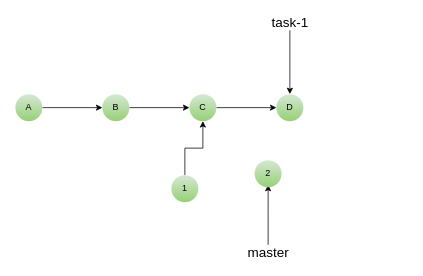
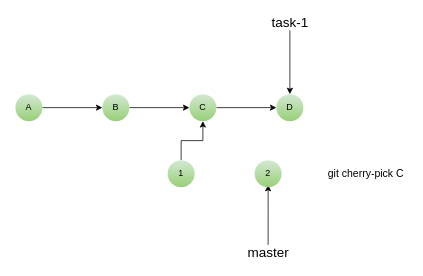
+ <mxCell id="16" value="&lt;font style=&quot;font-size: 14px&quot;&gt;git cherry-pick C&lt;/font&gt;" style="text;html=1;align=center;verticalAlign=middle;resizable=0;points=[];autosize=1;strokeColor=none;" vertex="1" parent="1"><mxGeometry x="431" y="221.5" width="111" height="19" as="geometry" /></mxCell>
- <mxCell id="14" value="1" style="ellipse;whiteSpace=wrap;html=1;aspect=fixed;gradientColor=#97d077;fillColor=#d5e8d4;strokeColor=none;" vertex="1" parent="1"><mxGeometry x="228" y="233" width="36" height="36" as="geometry" /></mxCell>
+ <mxCell id="14" value="1" style="ellipse;whiteSpace=wrap;html=1;aspect=fixed;gradientColor=#97d077;fillColor=#d5e8d4;strokeColor=none;" vertex="1" parent="1"><mxGeometry x="223" y="213" width="36" height="36" as="geometry" /></mxCell>
